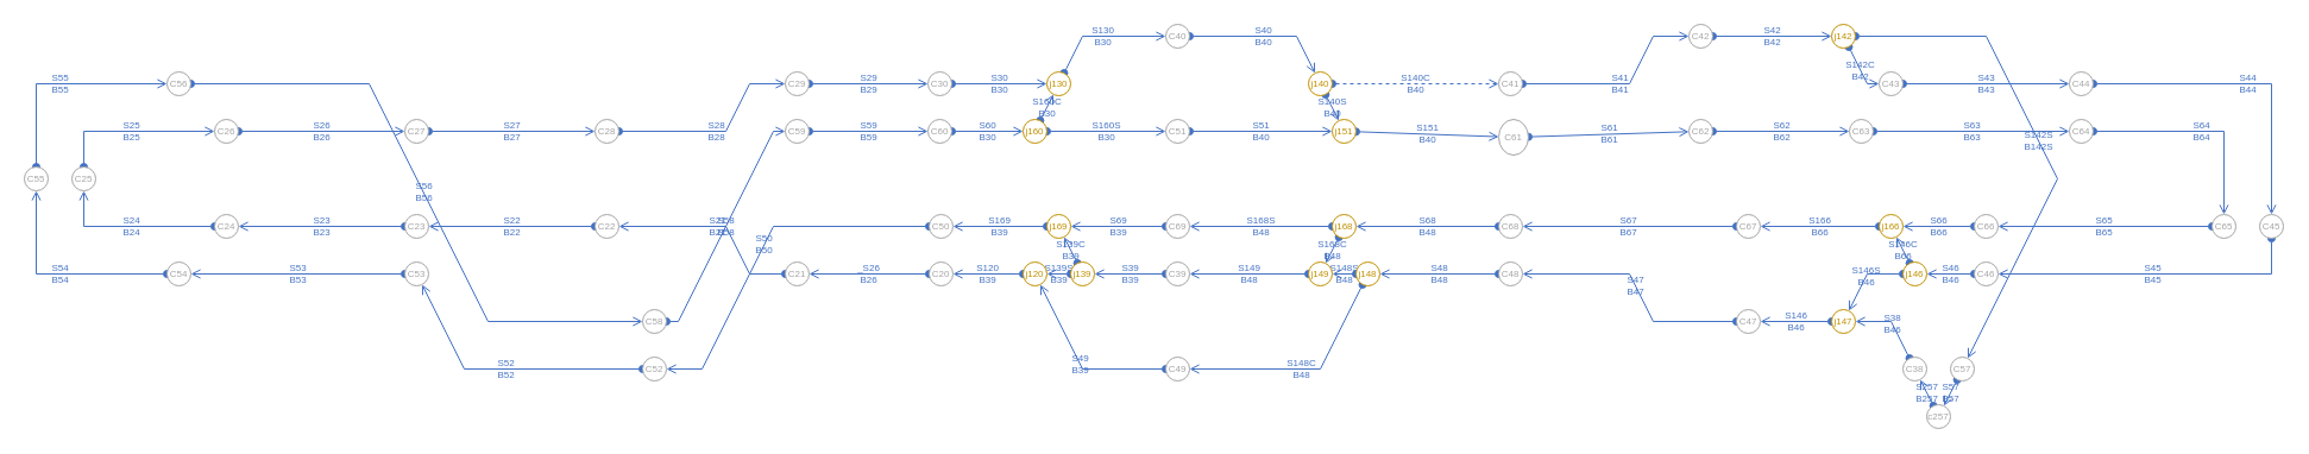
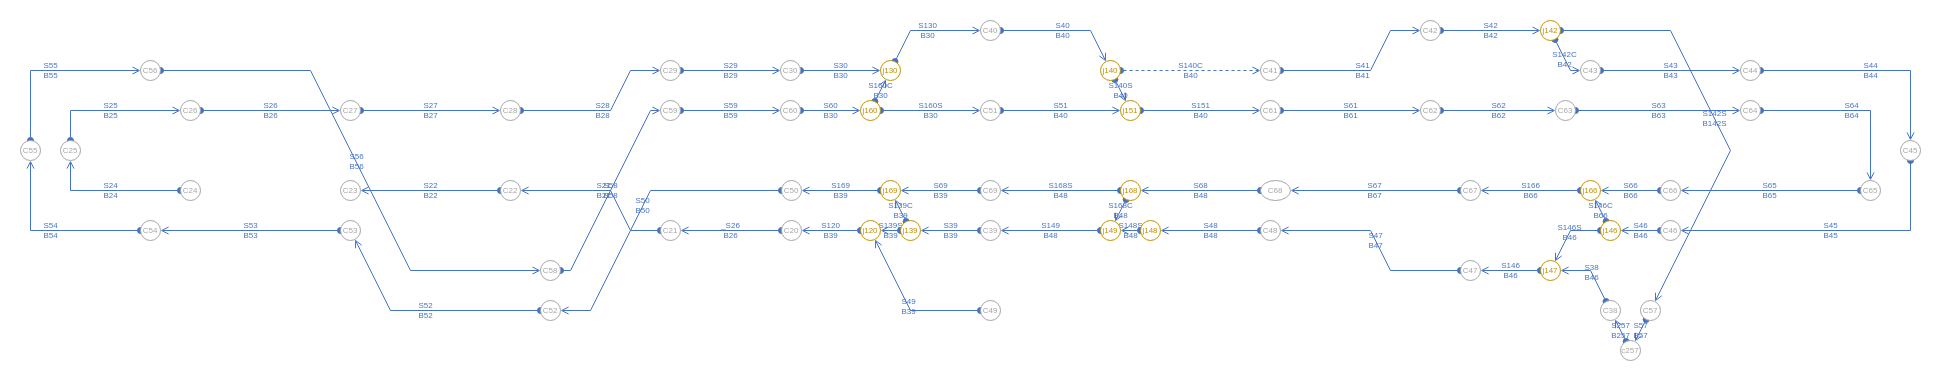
- <mxCell id="75" value="C61" style="ellipse;whiteSpace=wrap;html=1;aspect=fixed;fontSize=8;fontColor=#A5A5A5;strokeColor=#A5A5A5;labelBackgroundColor=none;" parent="1" vertex="1"><mxGeometry x="1260" y="100" width="25" height="30" as="geometry" /></mxCell>
+ <mxCell id="75" value="C61" style="ellipse;whiteSpace=wrap;html=1;aspect=fixed;fontSize=8;fontColor=#A5A5A5;strokeColor=#A5A5A5;labelBackgroundColor=none;" parent="1" vertex="1"><mxGeometry x="1260" y="100" width="20" height="20" as="geometry" /></mxCell>
- <mxCell id="35" value="S23&lt;br&gt;B23" style="endArrow=open;html=1;rounded=0;startArrow=oval;startFill=1;endFill=0;fontSize=8;fontColor=#4472C4;strokeColor=#4472C4;labelBackgroundColor=none;" parent="1" source="96" target="82" edge="1"><mxGeometry width="100" height="100" relative="1" as="geometry"><mxPoint x="120" y="270" as="sourcePoint" /><mxPoint x="170" y="260" as="targetPoint" /></mxGeometry></mxCell>
- <mxCell id="78" value="C68" style="ellipse;whiteSpace=wrap;html=1;aspect=fixed;fontSize=8;fontColor=#A5A5A5;strokeColor=#A5A5A5;labelBackgroundColor=none;" parent="1" vertex="1"><mxGeometry x="1260" y="180" width="20" height="20" as="geometry" /></mxCell>
+ <mxCell id="78" value="C68" style="ellipse;whiteSpace=wrap;html=1;aspect=fixed;fontSize=8;fontColor=#A5A5A5;strokeColor=#A5A5A5;labelBackgroundColor=none;" parent="1" vertex="1"><mxGeometry x="1260" y="180" width="30" height="20" as="geometry" /></mxCell>
- <mxCell id="79" value="C45" style="ellipse;whiteSpace=wrap;html=1;aspect=fixed;fontSize=8;fontColor=#A5A5A5;strokeColor=#A5A5A5;labelBackgroundColor=none;" parent="1" vertex="1"><mxGeometry x="1900" y="180" width="20" height="20" as="geometry" /></mxCell>
+ <mxCell id="79" value="C45" style="ellipse;whiteSpace=wrap;html=1;aspect=fixed;fontSize=8;fontColor=#A5A5A5;strokeColor=#A5A5A5;labelBackgroundColor=none;" parent="1" vertex="1"><mxGeometry x="1900" y="140" width="20" height="20" as="geometry" /></mxCell>
- <mxCell id="27" value="S148C&lt;br&gt;B48" style="endArrow=open;html=1;rounded=0;startArrow=oval;startFill=1;endFill=0;fontSize=8;fontColor=#4472C4;strokeColor=#4472C4;labelBackgroundColor=none;" parent="1" source="116" target="87" edge="1"><mxGeometry width="100" height="100" relative="1" as="geometry"><mxPoint x="1210" y="300" as="sourcePoint" /><mxPoint x="889.822" y="281.878" as="targetPoint" /><Array as="points"><mxPoint x="1110" y="310" /></Array></mxGeometry></mxCell>
